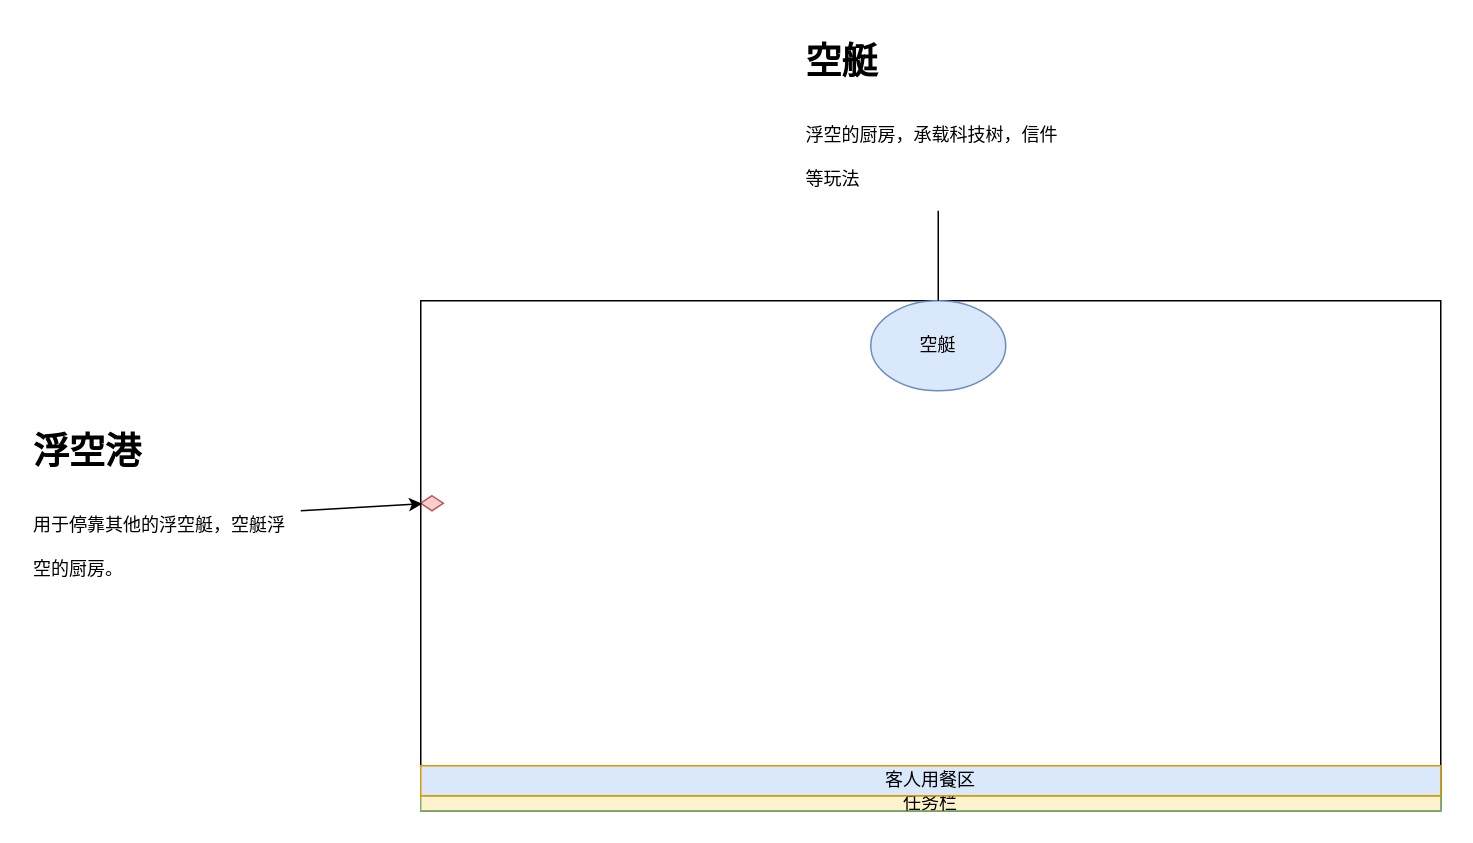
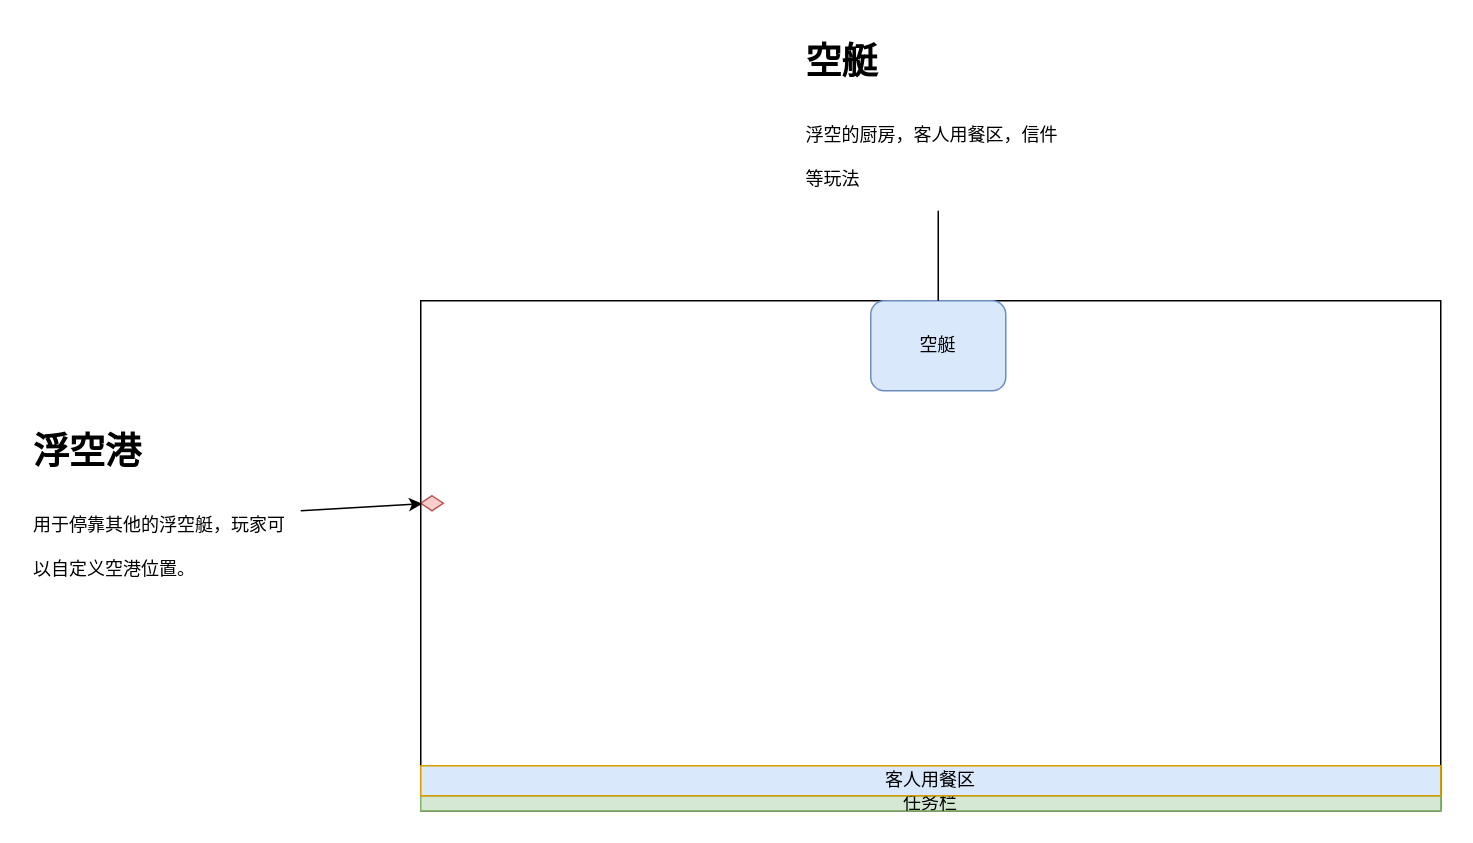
- <mxCell id="10" value="&lt;h1 style=&quot;margin-top: 0px;&quot;&gt;空艇&lt;/h1&gt;&lt;h1 style=&quot;margin-top: 0px;&quot;&gt;&lt;span style=&quot;font-size: 12px; font-weight: 400;&quot;&gt;浮空的厨房，承载科技树，信件等玩法&lt;/span&gt;&lt;/h1&gt;" style="text;html=1;whiteSpace=wrap;overflow=hidden;rounded=0;" parent="1" vertex="1"><mxGeometry x="535" y="20" width="180" height="120" as="geometry" /></mxCell>
+ <mxCell id="10" value="&lt;h1 style=&quot;margin-top: 0px;&quot;&gt;空艇&lt;/h1&gt;&lt;h1 style=&quot;margin-top: 0px;&quot;&gt;&lt;span style=&quot;font-size: 12px; font-weight: 400;&quot;&gt;浮空的厨房，客人用餐区，信件等玩法&lt;/span&gt;&lt;/h1&gt;" style="text;html=1;whiteSpace=wrap;overflow=hidden;rounded=0;" parent="1" vertex="1"><mxGeometry x="535" y="20" width="180" height="120" as="geometry" /></mxCell>
- <mxCell id="3" value="空艇" style="ellipse;whiteSpace=wrap;html=1;fillColor=#dae8fc;strokeColor=#6c8ebf;" parent="1" vertex="1"><mxGeometry x="580" y="200" width="90" height="60" as="geometry" /></mxCell>
+ <mxCell id="3" value="空艇" style="whiteSpace=wrap;html=1;fillColor=#dae8fc;strokeColor=#6c8ebf;rounded=1;" parent="1" vertex="1"><mxGeometry x="580" y="200" width="90" height="60" as="geometry" /></mxCell>
- <mxCell id="7" value="&lt;h1 style=&quot;margin-top: 0px;&quot;&gt;&lt;span style=&quot;background-color: transparent; color: light-dark(rgb(0, 0, 0), rgb(255, 255, 255));&quot;&gt;浮空港&lt;/span&gt;&lt;/h1&gt;&lt;h1 style=&quot;margin-top: 0px;&quot;&gt;&lt;span style=&quot;font-size: 12px; font-weight: 400;&quot;&gt;用于停靠其他的浮空艇，空艇浮空的厨房。&lt;/span&gt;&lt;/h1&gt;" style="text;html=1;whiteSpace=wrap;overflow=hidden;rounded=0;" parent="1" vertex="1"><mxGeometry x="20" y="280" width="180" height="120" as="geometry" /></mxCell>
+ <mxCell id="7" value="&lt;h1 style=&quot;margin-top: 0px;&quot;&gt;&lt;span style=&quot;background-color: transparent; color: light-dark(rgb(0, 0, 0), rgb(255, 255, 255));&quot;&gt;浮空港&lt;/span&gt;&lt;/h1&gt;&lt;h1 style=&quot;margin-top: 0px;&quot;&gt;&lt;span style=&quot;font-size: 12px; font-weight: 400;&quot;&gt;用于停靠其他的浮空艇，玩家可以自定义空港位置。&lt;/span&gt;&lt;/h1&gt;" style="text;html=1;whiteSpace=wrap;overflow=hidden;rounded=0;" parent="1" vertex="1"><mxGeometry x="20" y="280" width="180" height="120" as="geometry" /></mxCell>
- <mxCell id="4" value="任务栏" style="rounded=0;whiteSpace=wrap;html=1;fillColor=#fff2cc;strokeColor=#82b366;" parent="1" vertex="1"><mxGeometry x="280" y="530" width="680" height="10" as="geometry" /></mxCell>
+ <mxCell id="4" value="任务栏" style="rounded=0;whiteSpace=wrap;html=1;fillColor=#d5e8d4;strokeColor=#82b366;" parent="1" vertex="1"><mxGeometry x="280" y="530" width="680" height="10" as="geometry" /></mxCell>
